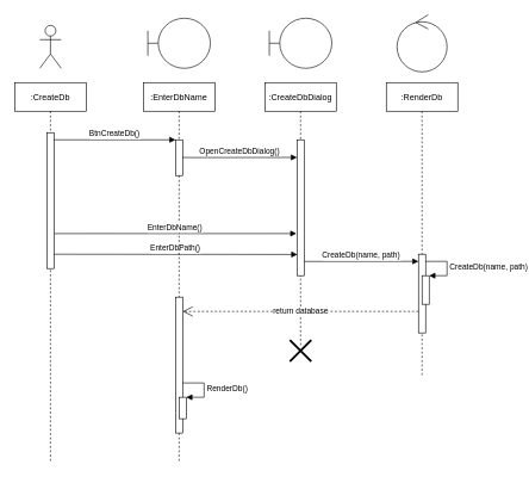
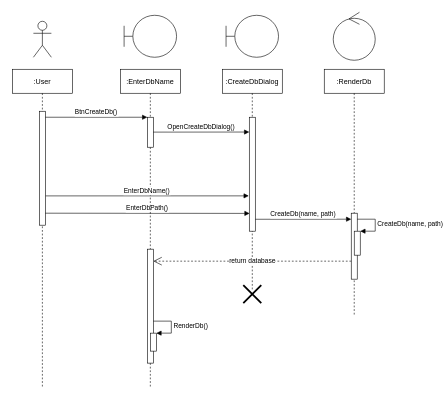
- <mxCell id="2" value=":CreateDb" style="shape=umlLifeline;perimeter=lifelinePerimeter;container=1;collapsible=0;recursiveResize=0;rounded=0;shadow=0;strokeWidth=1;" parent="1" vertex="1"><mxGeometry x="20" y="115" width="100" height="530" as="geometry" /></mxCell>
+ <mxCell id="2" value=":User" style="shape=umlLifeline;perimeter=lifelinePerimeter;container=1;collapsible=0;recursiveResize=0;rounded=0;shadow=0;strokeWidth=1;" parent="1" vertex="1"><mxGeometry x="20" y="115" width="100" height="530" as="geometry" /></mxCell>
